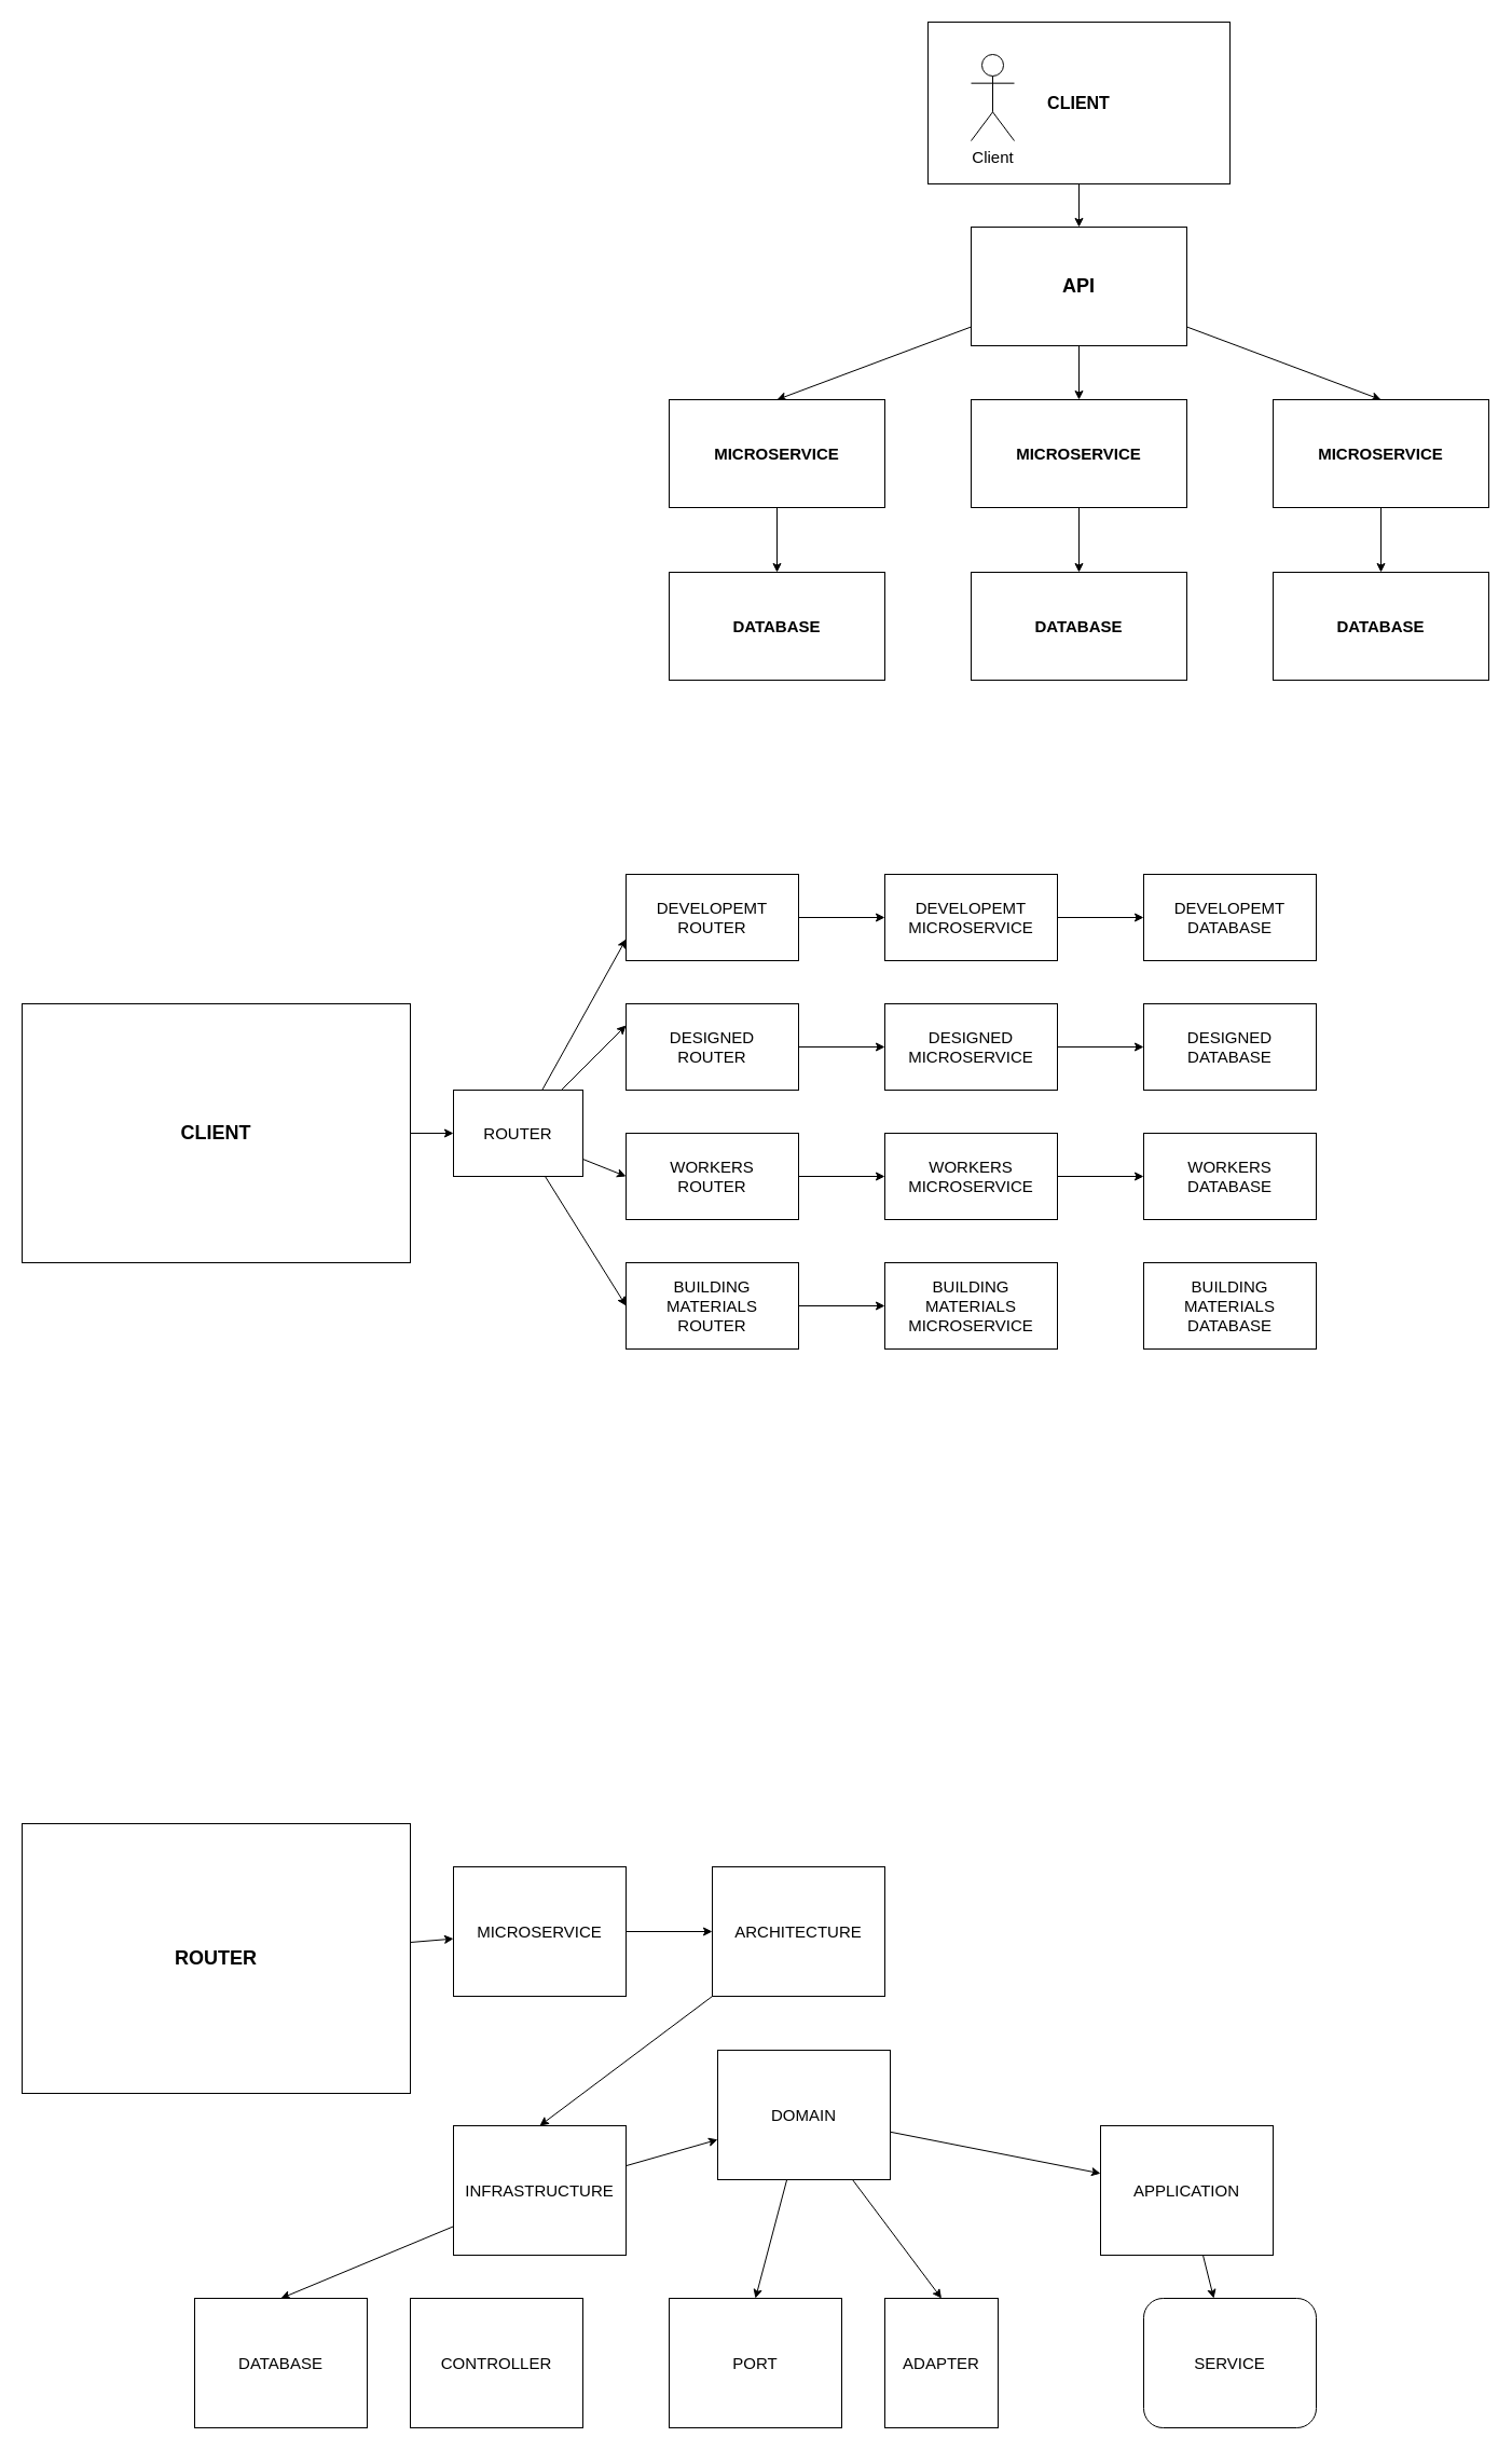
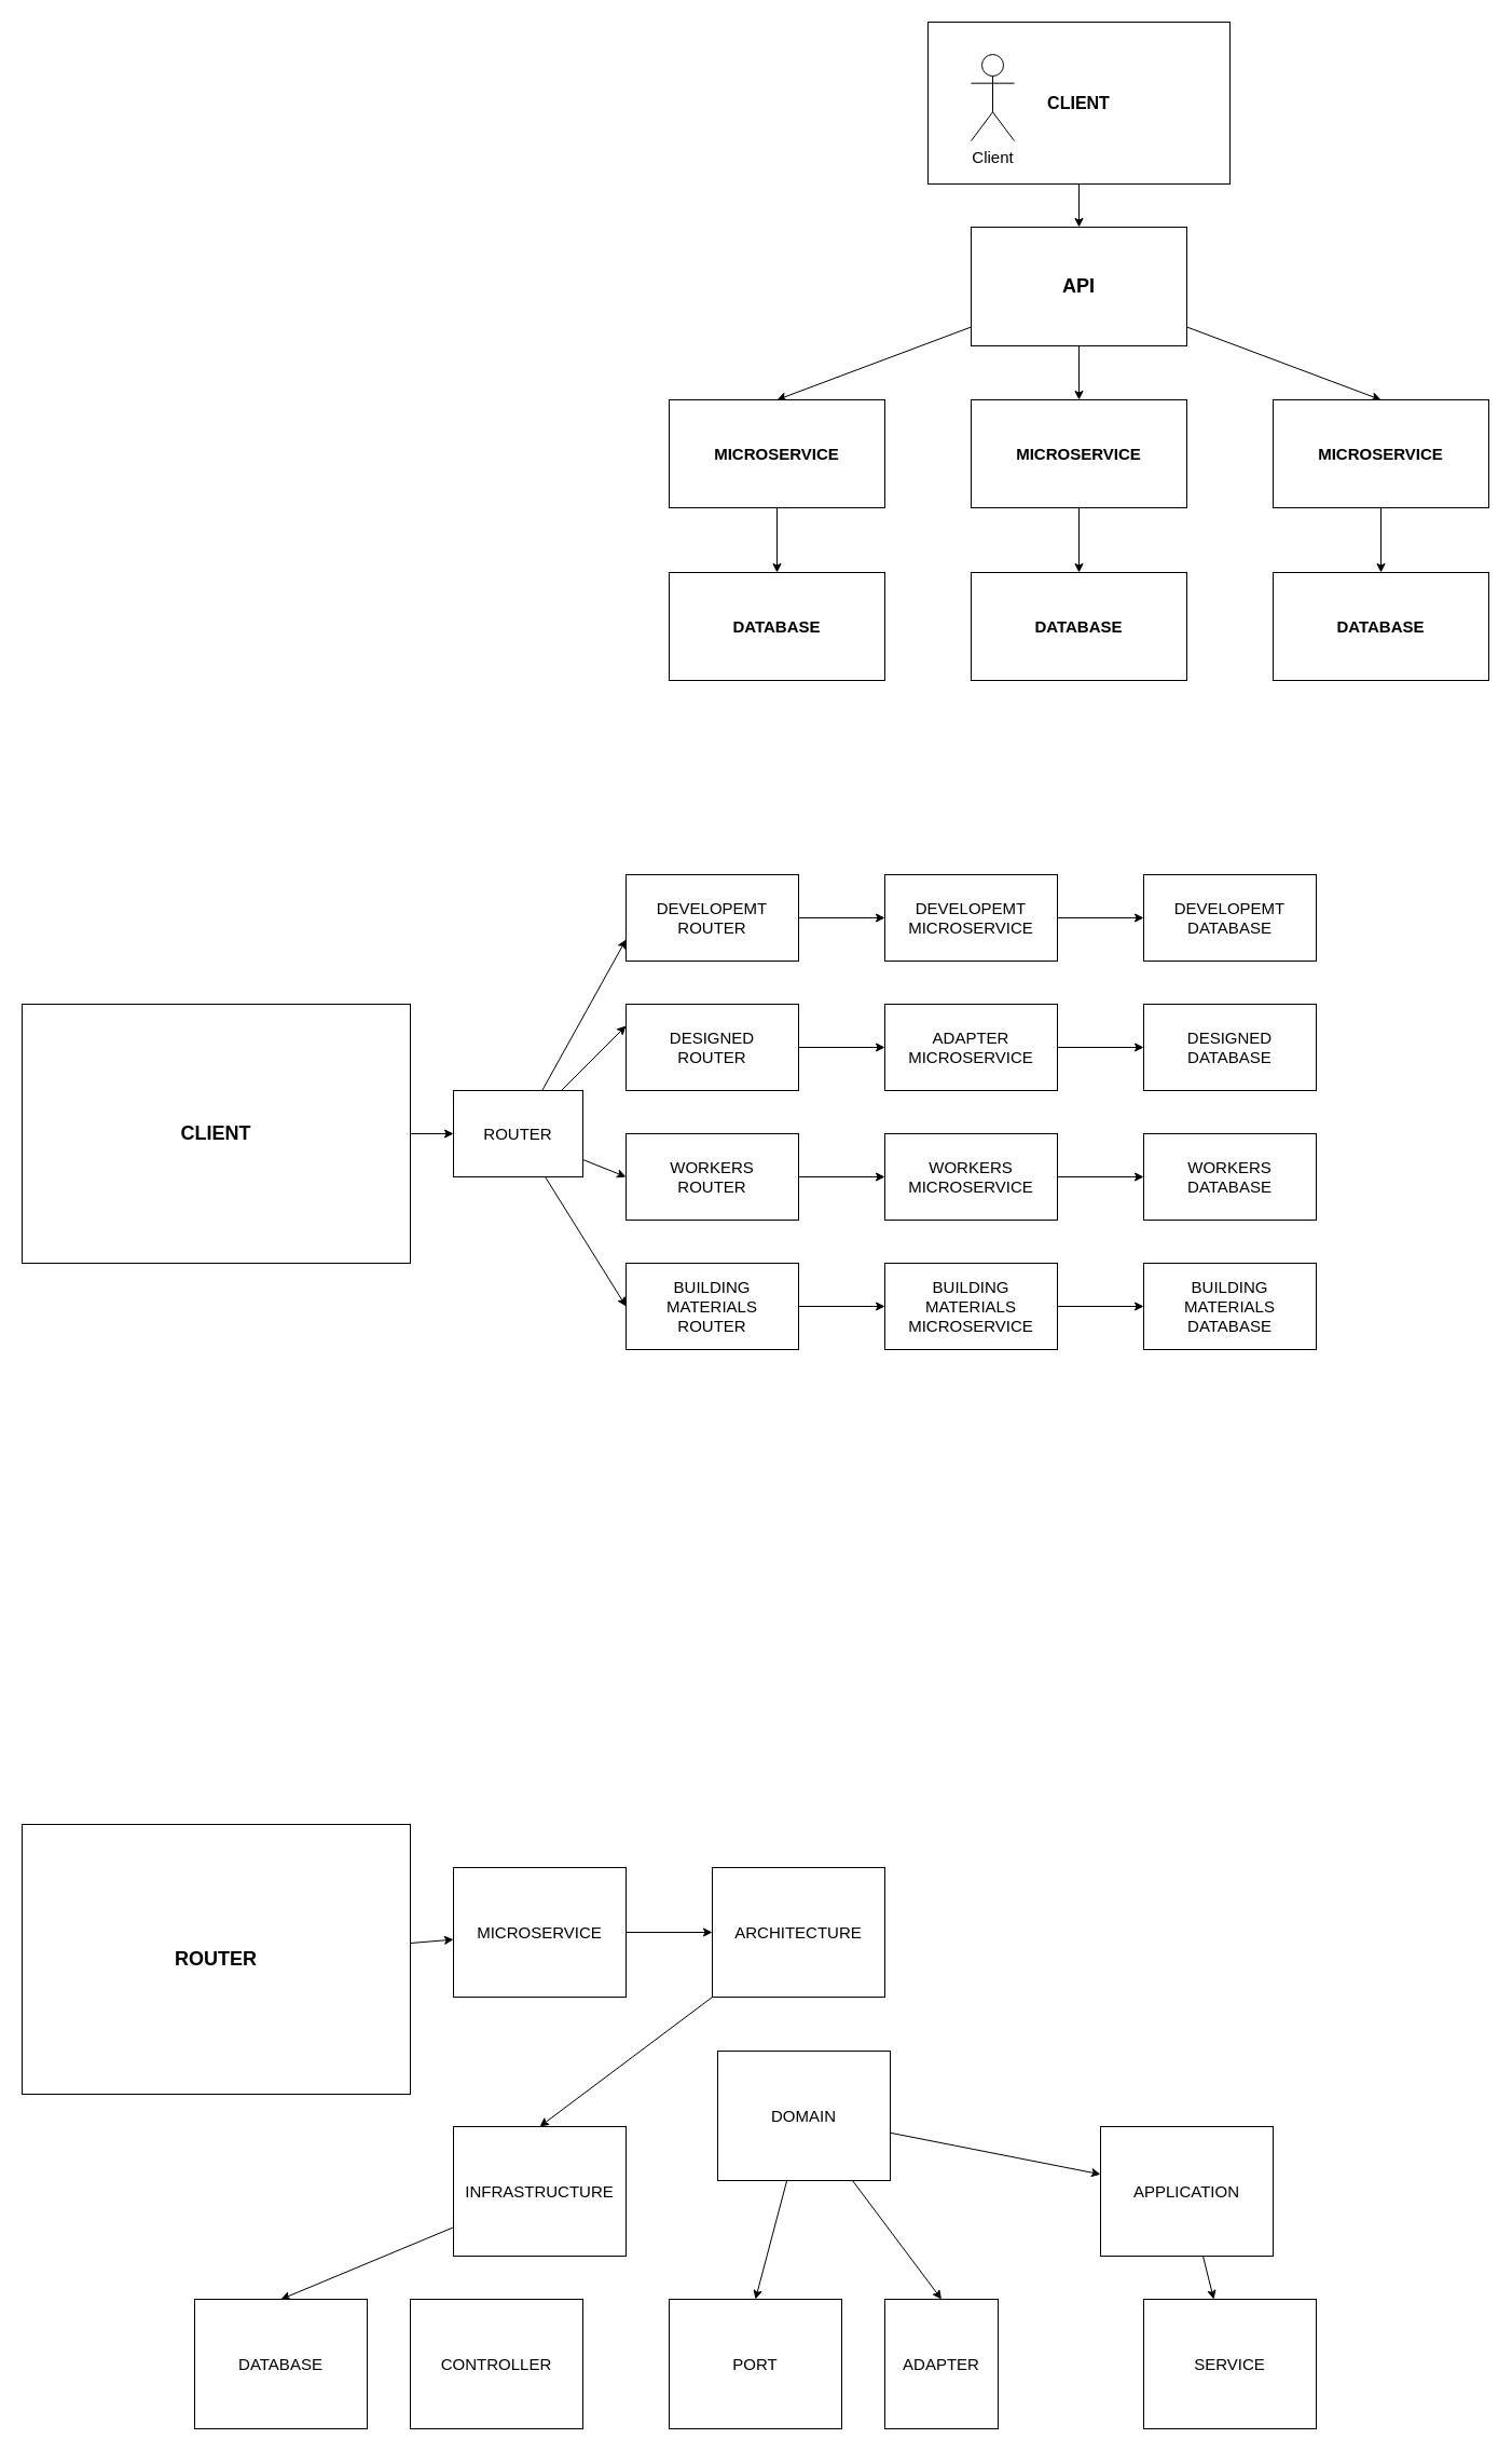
- <mxCell id="36" value="DESIGNED&lt;br&gt;MICROSERVICE" style="rounded=0;whiteSpace=wrap;html=1;fontSize=15;strokeWidth=1;" parent="1" vertex="1"><mxGeometry x="820" y="930" width="160" height="80" as="geometry" /></mxCell>
+ <mxCell id="36" value="ADAPTER&lt;br&gt;MICROSERVICE" style="rounded=0;whiteSpace=wrap;html=1;fontSize=15;strokeWidth=1;" parent="1" vertex="1"><mxGeometry x="820" y="930" width="160" height="80" as="geometry" /></mxCell>
+ <mxCell id="39" style="edgeStyle=none;rounded=0;orthogonalLoop=1;jettySize=auto;html=1;fontSize=15;" parent="1" source="40" target="44" edge="1"><mxGeometry relative="1" as="geometry" /></mxCell>
- <mxCell id="55" style="edgeStyle=none;rounded=0;orthogonalLoop=1;jettySize=auto;html=1;fontSize=15;" parent="1" source="57" target="54" edge="1"><mxGeometry relative="1" as="geometry" /></mxCell>
- <mxCell id="64" value="SERVICE" style="whiteSpace=wrap;html=1;fontSize=15;strokeWidth=1;rounded=1;" parent="1" vertex="1"><mxGeometry x="1060" y="2130" width="160" height="120" as="geometry" /></mxCell>
+ <mxCell id="64" value="SERVICE" style="rounded=0;whiteSpace=wrap;html=1;fontSize=15;strokeWidth=1;" parent="1" vertex="1"><mxGeometry x="1060" y="2130" width="160" height="120" as="geometry" /></mxCell>
